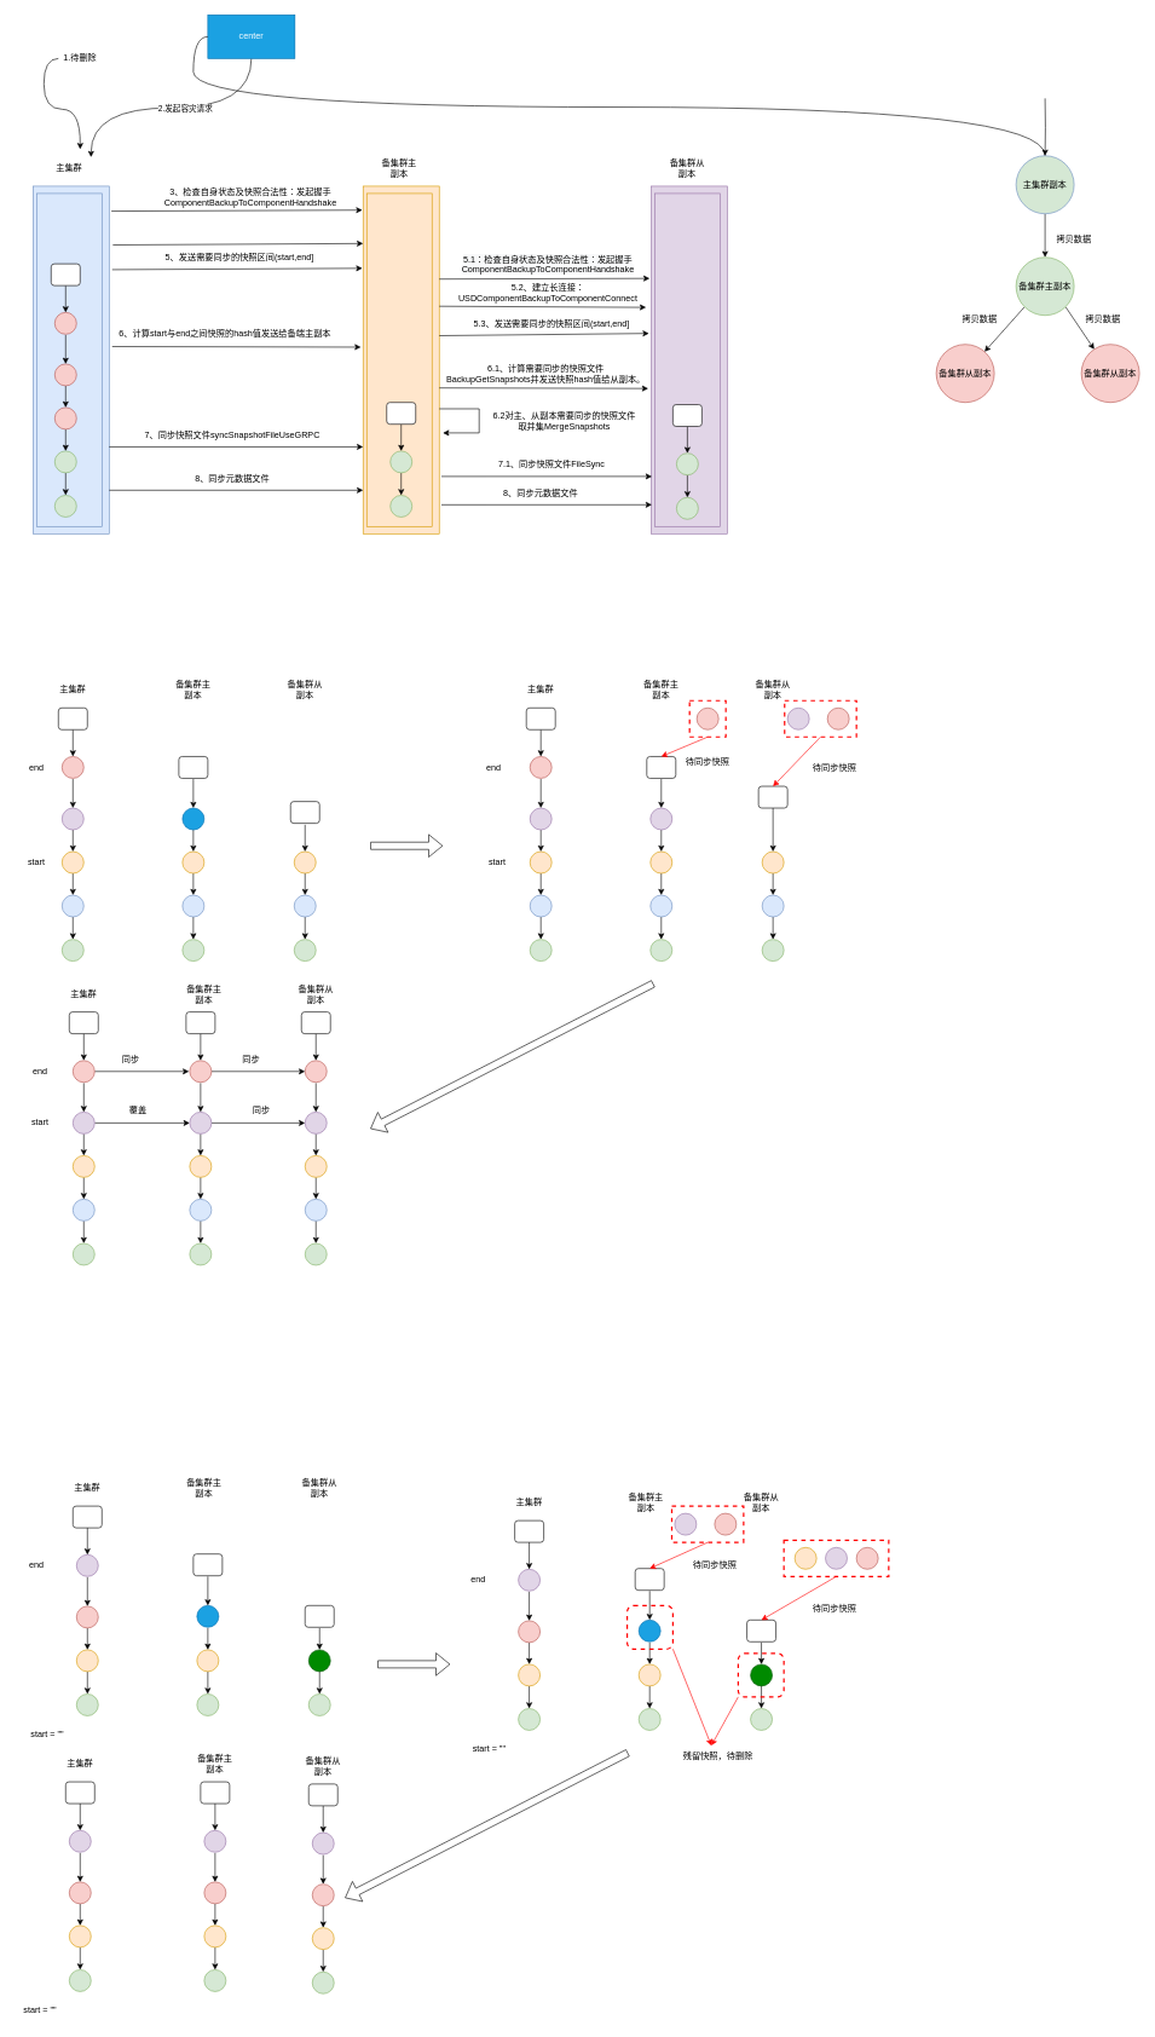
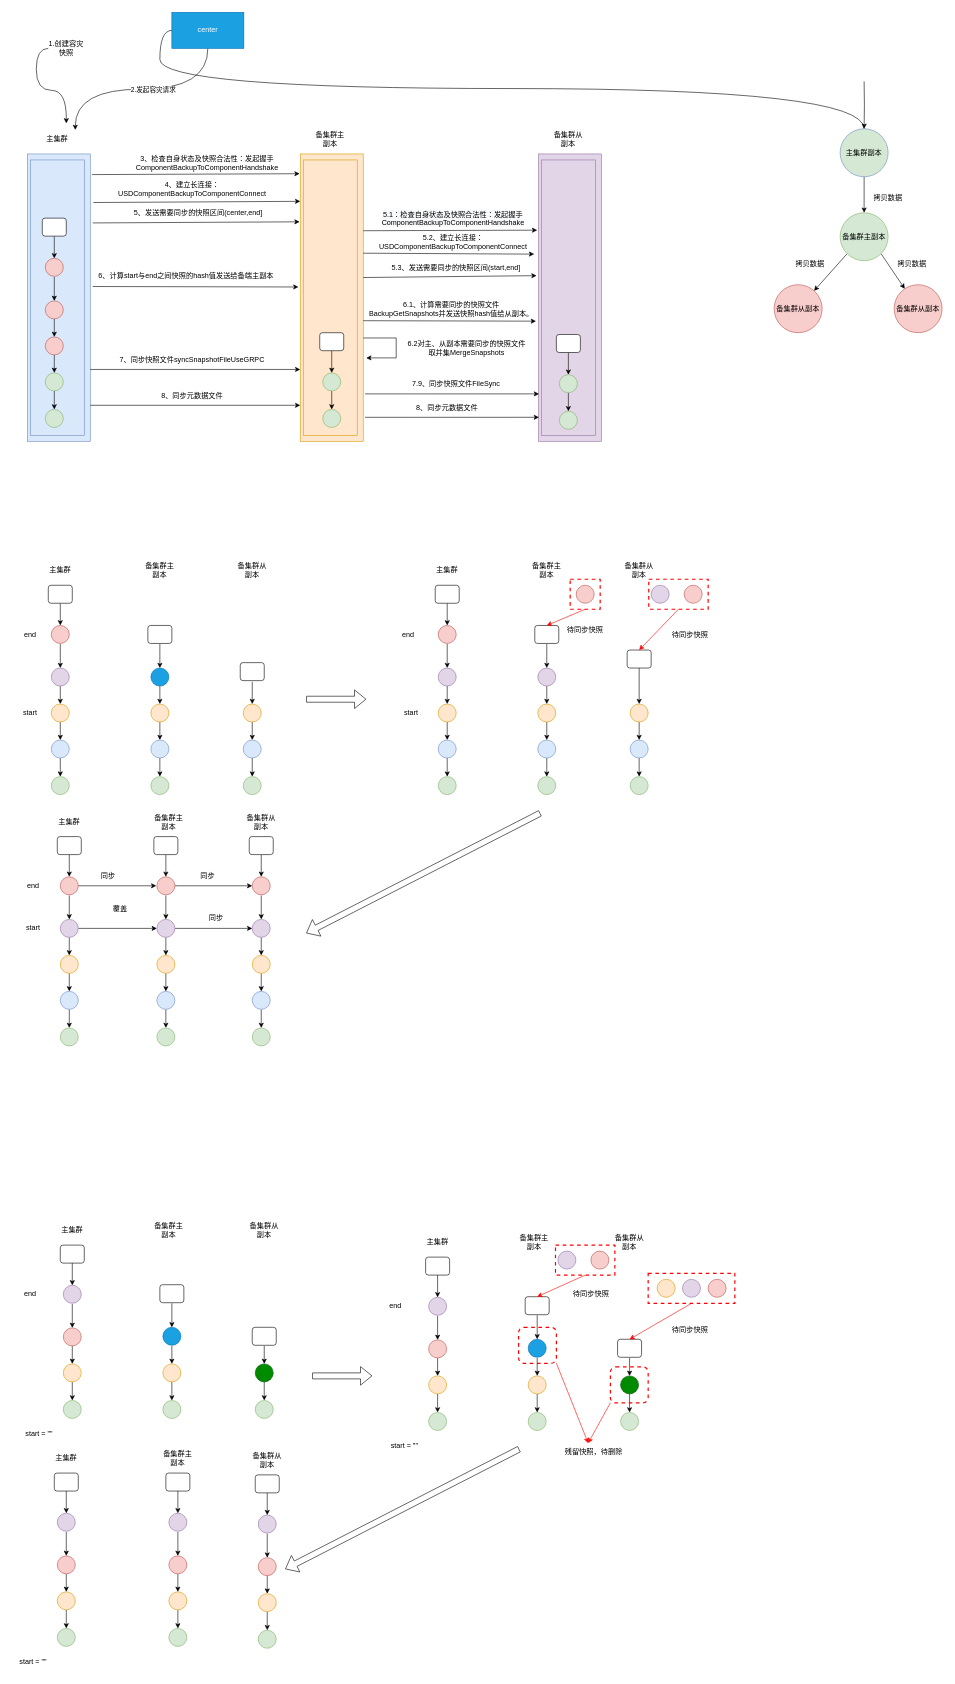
- <mxCell id="41" value="1.待删除" style="text;html=1;strokeColor=none;fillColor=none;align=center;verticalAlign=middle;whiteSpace=wrap;rounded=0;" parent="1" vertex="1"><mxGeometry x="80" y="65" width="60" height="30" as="geometry" /></mxCell>
+ <mxCell id="41" value="1.创建容灾快照" style="text;html=1;strokeColor=none;fillColor=none;align=center;verticalAlign=middle;whiteSpace=wrap;rounded=0;" parent="1" vertex="1"><mxGeometry x="80" y="65" width="60" height="30" as="geometry" /></mxCell>
+ <mxCell id="44" value="4、建立长连接：&lt;br&gt;USDComponentBackupToComponentConnect" style="text;html=1;strokeColor=none;fillColor=none;align=center;verticalAlign=middle;whiteSpace=wrap;rounded=0;" vertex="1" parent="1"><mxGeometry x="190" y="300" width="260" height="30" as="geometry" /></mxCell>
- <mxCell id="48" value="5、发送需要同步的快照区间(start,end]" style="text;html=1;strokeColor=none;fillColor=none;align=center;verticalAlign=middle;whiteSpace=wrap;rounded=0;" vertex="1" parent="1"><mxGeometry x="200" y="340" width="260" height="30" as="geometry" /></mxCell>
+ <mxCell id="48" value="5、发送需要同步的快照区间(center,end]" style="text;html=1;strokeColor=none;fillColor=none;align=center;verticalAlign=middle;whiteSpace=wrap;rounded=0;" vertex="1" parent="1"><mxGeometry x="200" y="340" width="260" height="30" as="geometry" /></mxCell>
- <mxCell id="58" value="7.1、同步快照文件FileSync" style="text;html=1;strokeColor=none;fillColor=none;align=center;verticalAlign=middle;whiteSpace=wrap;rounded=0;" vertex="1" parent="1"><mxGeometry x="610" y="625" width="300" height="30" as="geometry" /></mxCell>
+ <mxCell id="58" value="7.9、同步快照文件FileSync" style="text;html=1;strokeColor=none;fillColor=none;align=center;verticalAlign=middle;whiteSpace=wrap;rounded=0;" vertex="1" parent="1"><mxGeometry x="610" y="625" width="300" height="30" as="geometry" /></mxCell>
- <mxCell id="189" value="覆盖" style="text;html=1;strokeColor=none;fillColor=none;align=center;verticalAlign=middle;whiteSpace=wrap;rounded=0;dashed=1;" vertex="1" parent="1"><mxGeometry x="160" y="1514" width="60" height="30" as="geometry" /></mxCell>
+ <mxCell id="189" value="覆盖" style="text;html=1;strokeColor=none;fillColor=none;align=center;verticalAlign=middle;whiteSpace=wrap;rounded=0;dashed=1;" vertex="1" parent="1"><mxGeometry x="170" y="1499" width="60" height="30" as="geometry" /></mxCell>
